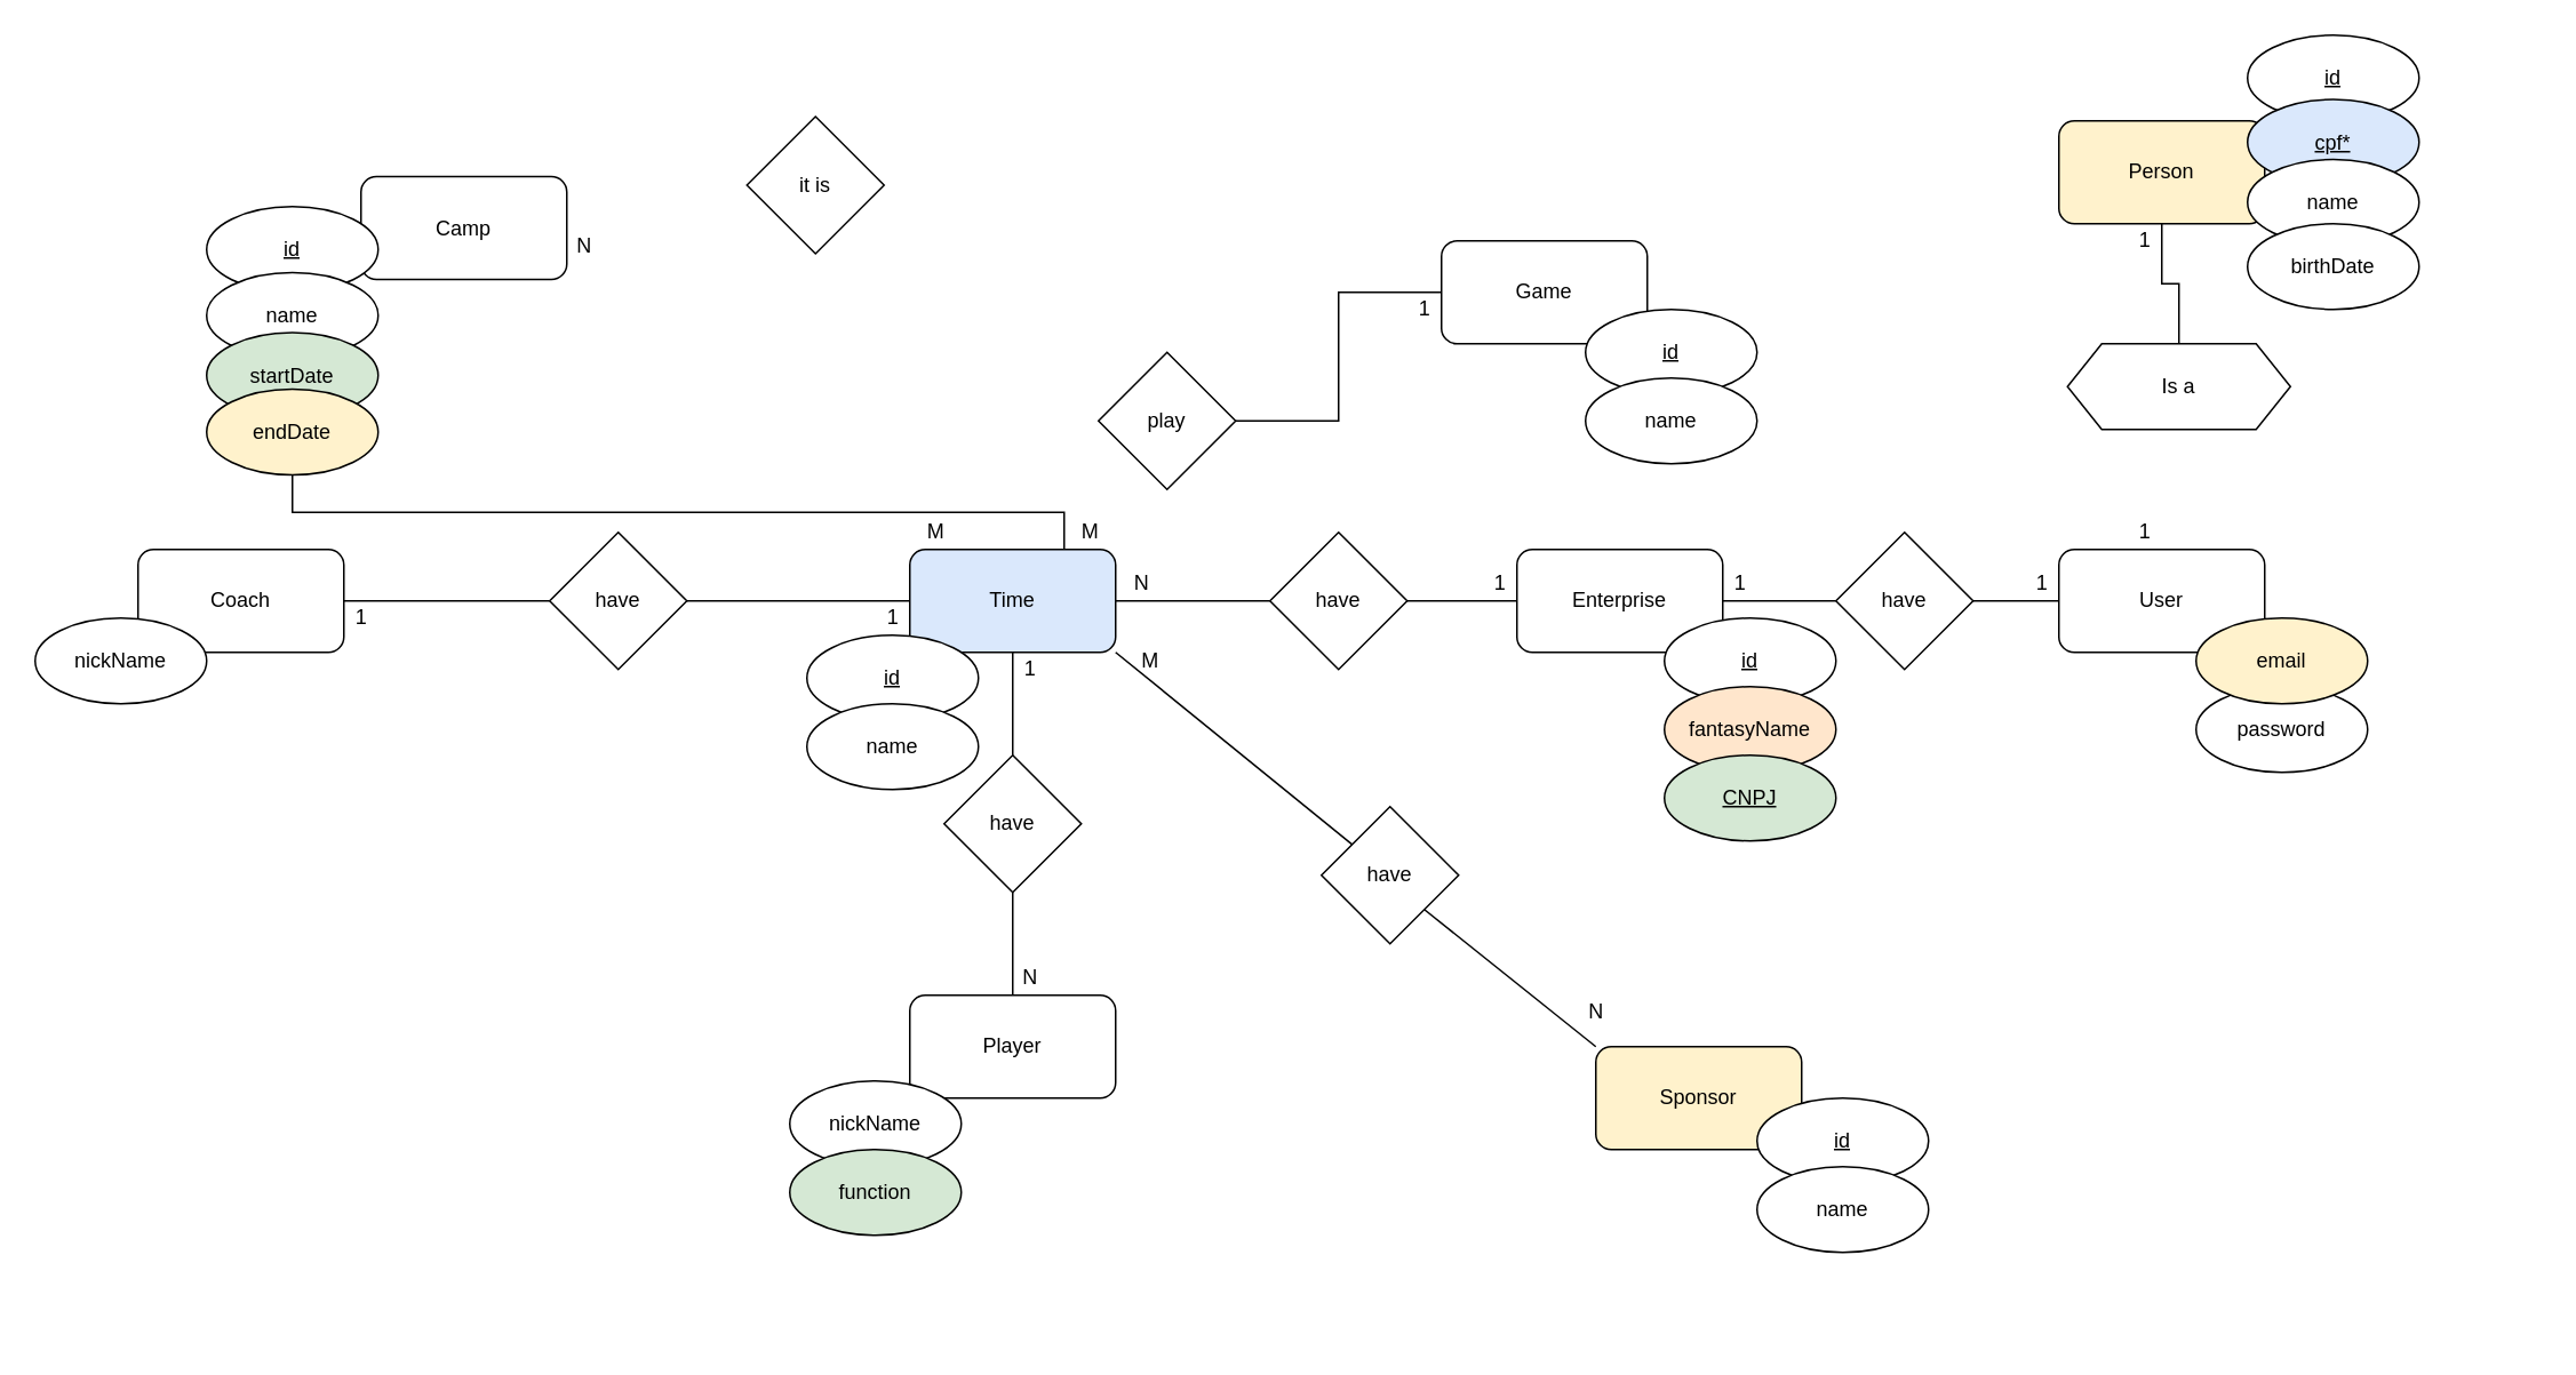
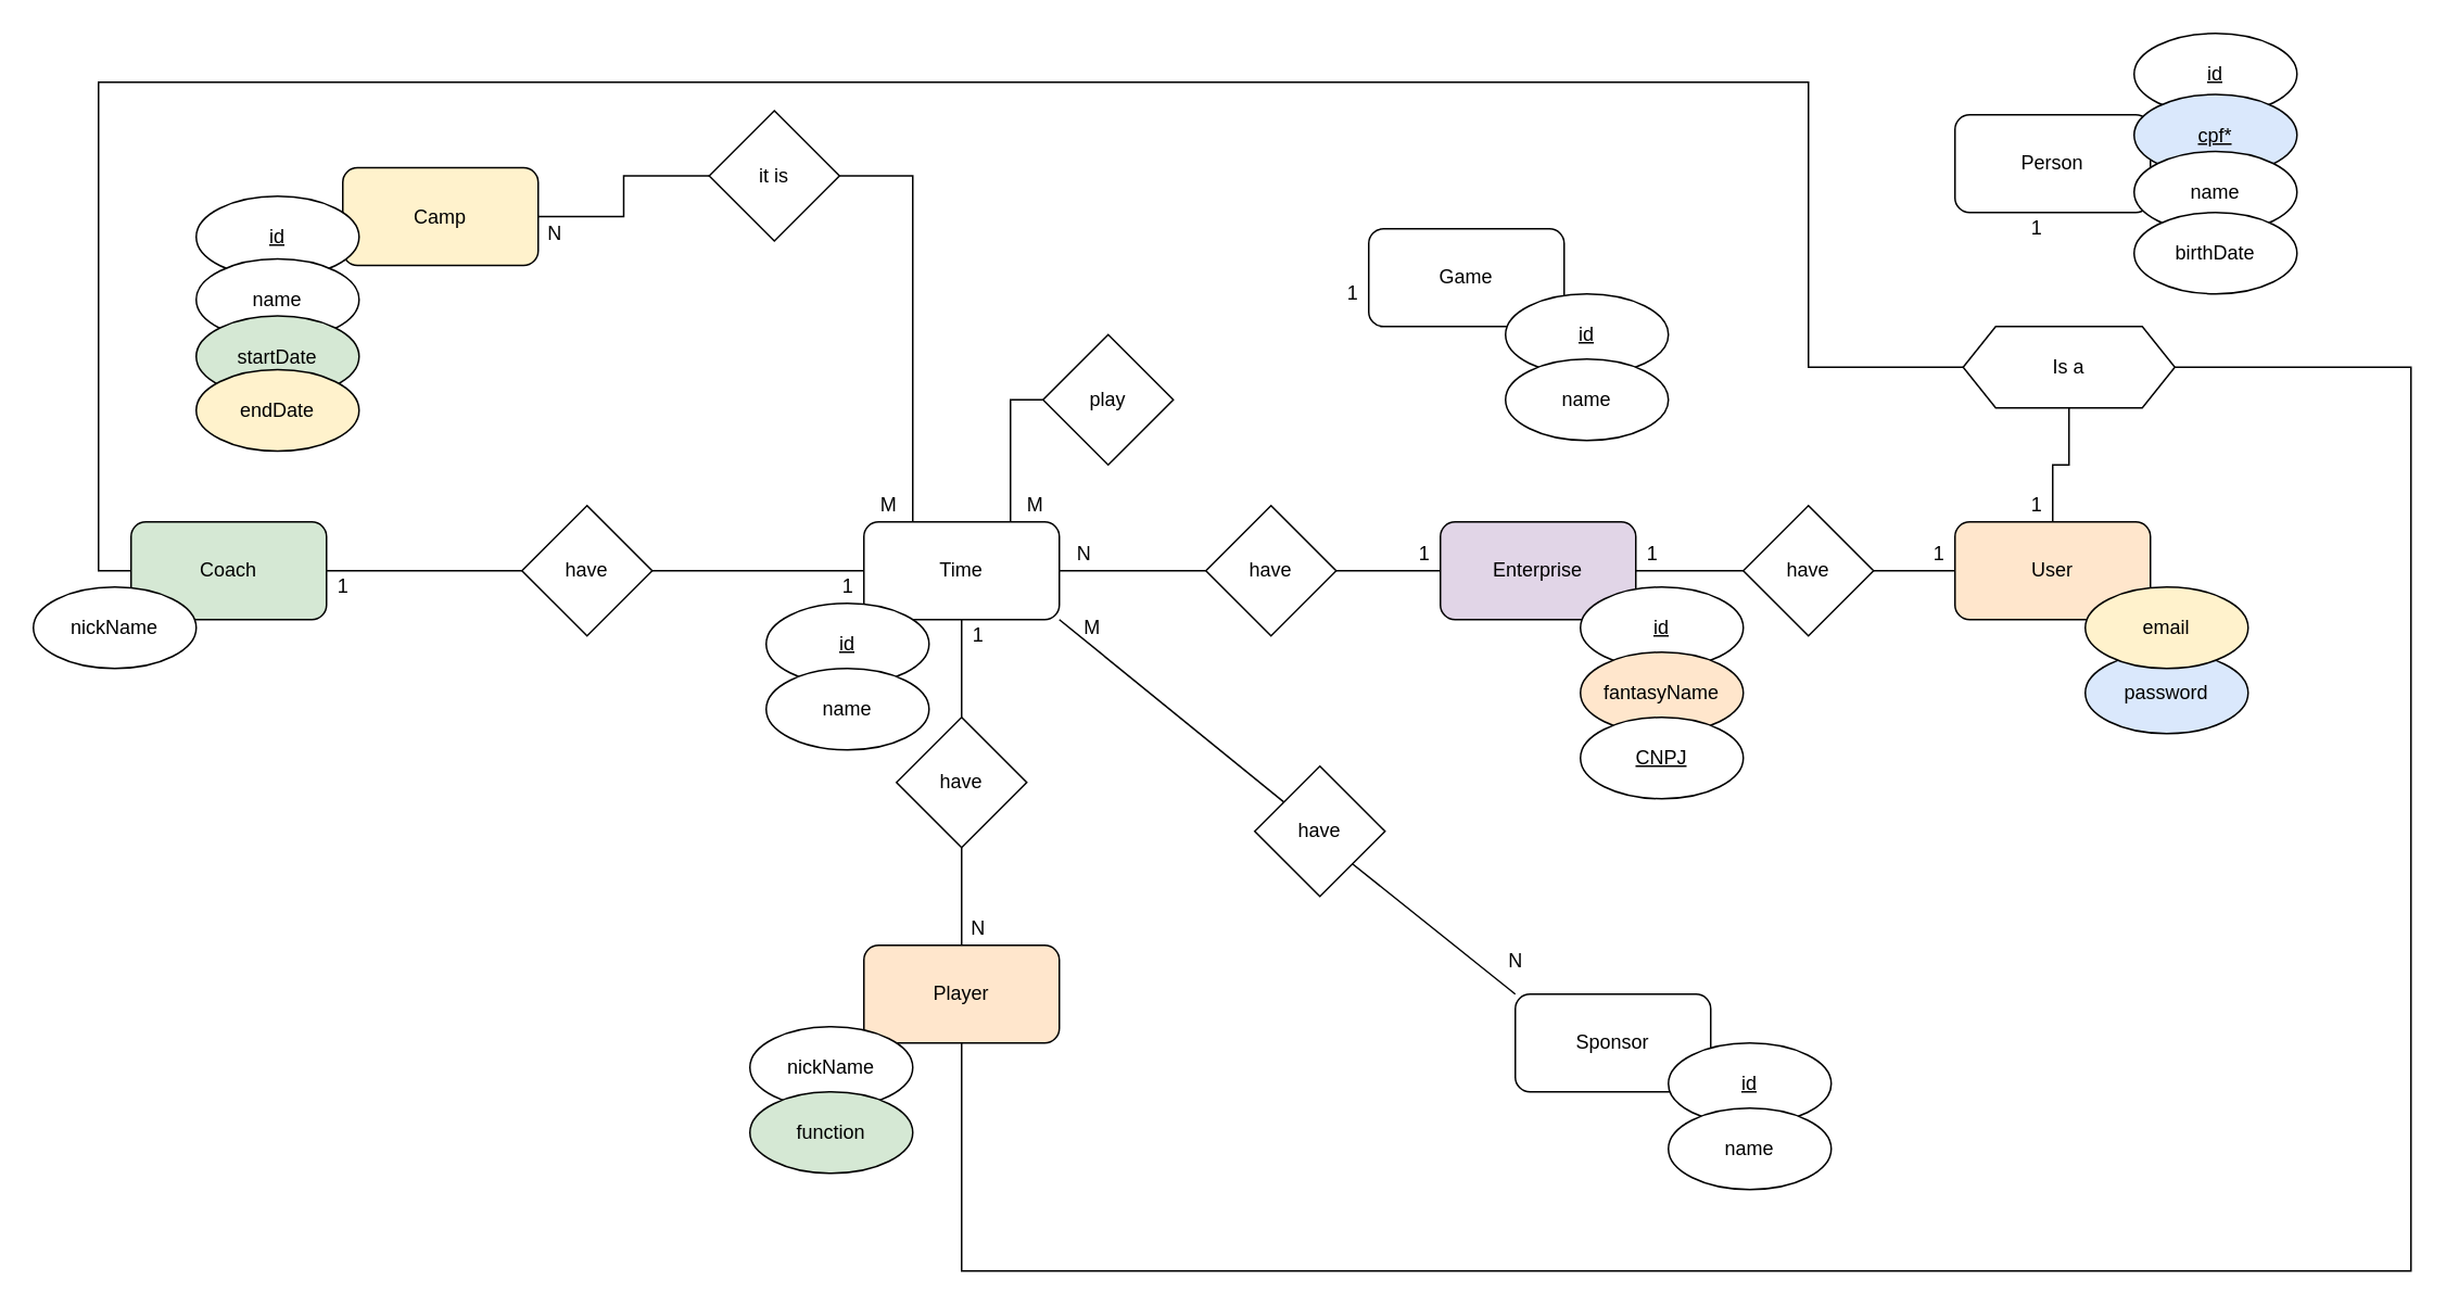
+ <mxCell id="10" style="edgeStyle=orthogonalEdgeStyle;rounded=0;orthogonalLoop=1;jettySize=auto;html=1;exitX=0;exitY=0.5;exitDx=0;exitDy=0;entryX=0;entryY=0.5;entryDx=0;entryDy=0;endArrow=none;endFill=0;" parent="1" source="11" target="52" edge="1"><mxGeometry relative="1" as="geometry"><Array as="points"><mxPoint x="60" y="350" /><mxPoint x="60" y="50" /><mxPoint x="1110" y="50" /><mxPoint x="1110" y="225" /></Array></mxGeometry></mxCell>
- <mxCell id="48" value="Person" style="rounded=1;whiteSpace=wrap;html=1;fillColor=#fff2cc;" parent="1" vertex="1"><mxGeometry x="1200" y="70" width="120" height="60" as="geometry" /></mxCell>
+ <mxCell id="48" value="Person" style="rounded=1;whiteSpace=wrap;html=1;" parent="1" vertex="1"><mxGeometry x="1200" y="70" width="120" height="60" as="geometry" /></mxCell>
+ <mxCell id="34" style="edgeStyle=orthogonalEdgeStyle;rounded=0;orthogonalLoop=1;jettySize=auto;html=1;exitX=0;exitY=0.5;exitDx=0;exitDy=0;entryX=1;entryY=0.5;entryDx=0;entryDy=0;endArrow=none;endFill=0;" parent="1" source="36" target="33" edge="1"><mxGeometry relative="1" as="geometry" /></mxCell>
- <mxCell id="33" value="Camp" style="rounded=1;whiteSpace=wrap;html=1;" parent="1" vertex="1"><mxGeometry x="210" y="102.5" width="120" height="60" as="geometry" /></mxCell>
+ <mxCell id="33" value="Camp" style="rounded=1;whiteSpace=wrap;html=1;fillColor=#fff2cc;" parent="1" vertex="1"><mxGeometry x="210" y="102.5" width="120" height="60" as="geometry" /></mxCell>
- <mxCell id="47" style="edgeStyle=orthogonalEdgeStyle;rounded=0;orthogonalLoop=1;jettySize=auto;html=1;exitX=0.5;exitY=1;exitDx=0;exitDy=0;endArrow=none;endFill=0;" parent="1" source="48" target="52" edge="1"><mxGeometry relative="1" as="geometry" /></mxCell>
+ <mxCell id="35" style="edgeStyle=orthogonalEdgeStyle;rounded=0;orthogonalLoop=1;jettySize=auto;html=1;exitX=1;exitY=0.5;exitDx=0;exitDy=0;entryX=0.25;entryY=0;entryDx=0;entryDy=0;endArrow=none;endFill=0;" parent="1" source="36" target="8" edge="1"><mxGeometry relative="1" as="geometry" /></mxCell>
- <mxCell id="40" style="edgeStyle=orthogonalEdgeStyle;rounded=0;orthogonalLoop=1;jettySize=auto;html=1;exitX=1;exitY=0.5;exitDx=0;exitDy=0;entryX=0;entryY=0.5;entryDx=0;entryDy=0;endArrow=none;endFill=0;" parent="1" source="41" target="39" edge="1"><mxGeometry relative="1" as="geometry" /></mxCell>
+ <mxCell id="50" style="edgeStyle=orthogonalEdgeStyle;rounded=0;orthogonalLoop=1;jettySize=auto;html=1;exitX=0.5;exitY=1;exitDx=0;exitDy=0;entryX=0.5;entryY=0;entryDx=0;entryDy=0;endArrow=none;endFill=0;" parent="1" source="52" target="27" edge="1"><mxGeometry relative="1" as="geometry" /></mxCell>
- <mxCell id="7" style="edgeStyle=orthogonalEdgeStyle;rounded=0;orthogonalLoop=1;jettySize=auto;html=1;exitX=0.75;exitY=0;exitDx=0;exitDy=0;endArrow=none;endFill=0;" parent="1" source="8" target="67" edge="1"><mxGeometry relative="1" as="geometry" /></mxCell>
+ <mxCell id="7" style="edgeStyle=orthogonalEdgeStyle;rounded=0;orthogonalLoop=1;jettySize=auto;html=1;exitX=0.75;exitY=0;exitDx=0;exitDy=0;entryX=0;entryY=0.5;entryDx=0;entryDy=0;endArrow=none;endFill=0;" parent="1" source="8" target="41" edge="1"><mxGeometry relative="1" as="geometry" /></mxCell>
- <mxCell id="11" value="Coach" style="rounded=1;whiteSpace=wrap;html=1;" parent="1" vertex="1"><mxGeometry x="80" y="320" width="120" height="60" as="geometry" /></mxCell>
+ <mxCell id="11" value="Coach" style="rounded=1;whiteSpace=wrap;html=1;fillColor=#d5e8d4;" parent="1" vertex="1"><mxGeometry x="80" y="320" width="120" height="60" as="geometry" /></mxCell>
- <mxCell id="8" value="Time" style="rounded=1;whiteSpace=wrap;html=1;fillColor=#dae8fc;" parent="1" vertex="1"><mxGeometry x="530" y="320" width="120" height="60" as="geometry" /></mxCell>
+ <mxCell id="8" value="Time" style="rounded=1;whiteSpace=wrap;html=1;" parent="1" vertex="1"><mxGeometry x="530" y="320" width="120" height="60" as="geometry" /></mxCell>
- <mxCell id="22" value="Enterprise" style="rounded=1;whiteSpace=wrap;html=1;" parent="1" vertex="1"><mxGeometry x="884" y="320" width="120" height="60" as="geometry" /></mxCell>
+ <mxCell id="22" value="Enterprise" style="rounded=1;whiteSpace=wrap;html=1;fillColor=#e1d5e7;" parent="1" vertex="1"><mxGeometry x="884" y="320" width="120" height="60" as="geometry" /></mxCell>
- <mxCell id="27" value="User" style="rounded=1;whiteSpace=wrap;html=1;" parent="1" vertex="1"><mxGeometry x="1200" y="320" width="120" height="60" as="geometry" /></mxCell>
+ <mxCell id="27" value="User" style="rounded=1;whiteSpace=wrap;html=1;fillColor=#ffe6cc;" parent="1" vertex="1"><mxGeometry x="1200" y="320" width="120" height="60" as="geometry" /></mxCell>
- <mxCell id="46" value="password" style="ellipse;whiteSpace=wrap;html=1;fontStyle=0" parent="1" vertex="1"><mxGeometry x="1280" y="400" width="100" height="50" as="geometry" /></mxCell>
+ <mxCell id="46" value="password" style="ellipse;whiteSpace=wrap;html=1;fontStyle=0;fillColor=#dae8fc;" parent="1" vertex="1"><mxGeometry x="1280" y="400" width="100" height="50" as="geometry" /></mxCell>
- <mxCell id="74" value="CNPJ" style="ellipse;whiteSpace=wrap;html=1;fontStyle=4;fillColor=#d5e8d4;" parent="1" vertex="1"><mxGeometry x="970" y="440" width="100" height="50" as="geometry" /></mxCell>
+ <mxCell id="74" value="CNPJ" style="ellipse;whiteSpace=wrap;html=1;fontStyle=4" parent="1" vertex="1"><mxGeometry x="970" y="440" width="100" height="50" as="geometry" /></mxCell>
- <mxCell id="9" value="Player" style="rounded=1;whiteSpace=wrap;html=1;" parent="1" vertex="1"><mxGeometry x="530" y="580" width="120" height="60" as="geometry" /></mxCell>
+ <mxCell id="9" value="Player" style="rounded=1;whiteSpace=wrap;html=1;fillColor=#ffe6cc;" parent="1" vertex="1"><mxGeometry x="530" y="580" width="120" height="60" as="geometry" /></mxCell>
- <mxCell id="3" value="Sponsor" style="rounded=1;whiteSpace=wrap;html=1;fillColor=#fff2cc;" parent="1" vertex="1"><mxGeometry x="930" y="610" width="120" height="60" as="geometry" /></mxCell>
+ <mxCell id="3" value="Sponsor" style="rounded=1;whiteSpace=wrap;html=1;" parent="1" vertex="1"><mxGeometry x="930" y="610" width="120" height="60" as="geometry" /></mxCell>
+ <mxCell id="51" style="edgeStyle=orthogonalEdgeStyle;rounded=0;orthogonalLoop=1;jettySize=auto;html=1;exitX=1;exitY=0.5;exitDx=0;exitDy=0;entryX=0.5;entryY=1;entryDx=0;entryDy=0;endArrow=none;endFill=0;" parent="1" source="52" target="9" edge="1"><mxGeometry relative="1" as="geometry"><Array as="points"><mxPoint x="1480" y="225" /><mxPoint x="1480" y="780" /><mxPoint x="590" y="780" /></Array></mxGeometry></mxCell>
